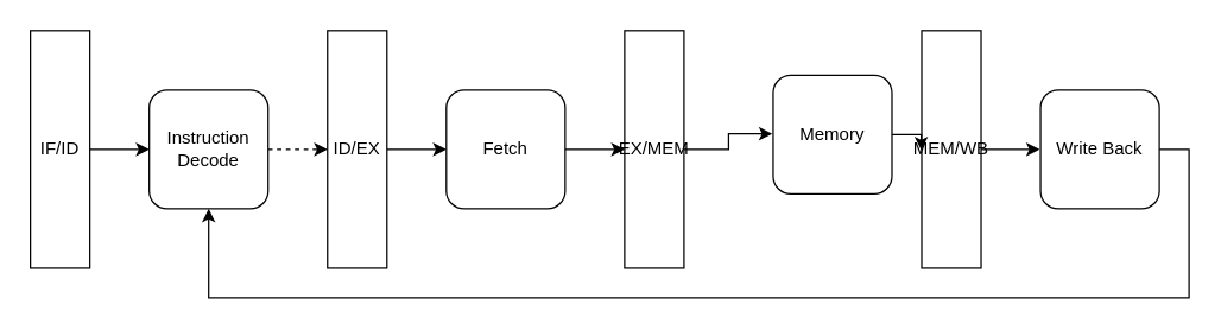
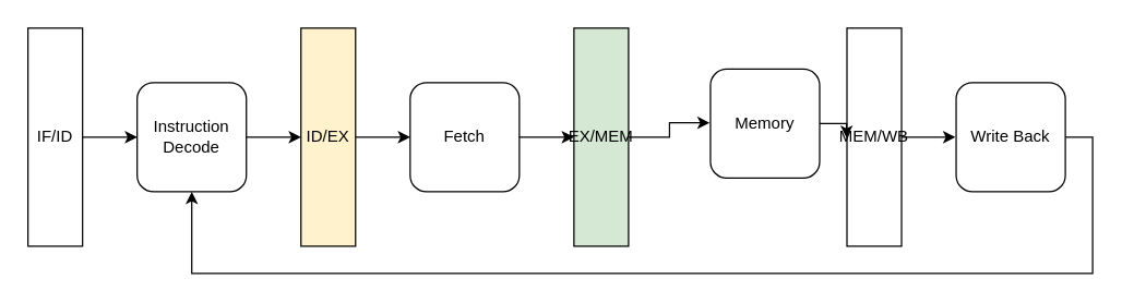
- <mxCell id="2" style="edgeStyle=orthogonalEdgeStyle;rounded=0;orthogonalLoop=1;jettySize=auto;html=1;exitX=1;exitY=0.5;exitDx=0;exitDy=0;entryX=0;entryY=0.5;entryDx=0;entryDy=0;dashed=1;" edge="1" parent="1" source="3" target="11"><mxGeometry relative="1" as="geometry" /></mxCell>
+ <mxCell id="2" style="edgeStyle=orthogonalEdgeStyle;rounded=0;orthogonalLoop=1;jettySize=auto;html=1;exitX=1;exitY=0.5;exitDx=0;exitDy=0;entryX=0;entryY=0.5;entryDx=0;entryDy=0;" edge="1" parent="1" source="3" target="11"><mxGeometry relative="1" as="geometry" /></mxCell>
- <mxCell id="11" value="ID/EX" style="rounded=0;whiteSpace=wrap;html=1;" vertex="1" parent="1"><mxGeometry x="220" y="20" width="40" height="160" as="geometry" /></mxCell>
+ <mxCell id="11" value="ID/EX" style="rounded=0;whiteSpace=wrap;html=1;fillColor=#fff2cc;" vertex="1" parent="1"><mxGeometry x="220" y="20" width="40" height="160" as="geometry" /></mxCell>
- <mxCell id="12" value="EX/MEM" style="rounded=0;whiteSpace=wrap;html=1;" vertex="1" parent="1"><mxGeometry x="420" y="20" width="40" height="160" as="geometry" /></mxCell>
+ <mxCell id="12" value="EX/MEM" style="rounded=0;whiteSpace=wrap;html=1;fillColor=#d5e8d4;" vertex="1" parent="1"><mxGeometry x="420" y="20" width="40" height="160" as="geometry" /></mxCell>
